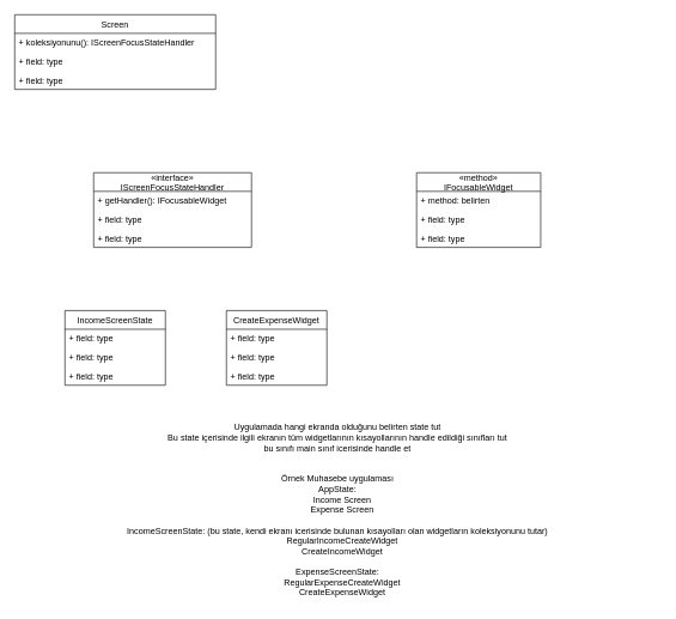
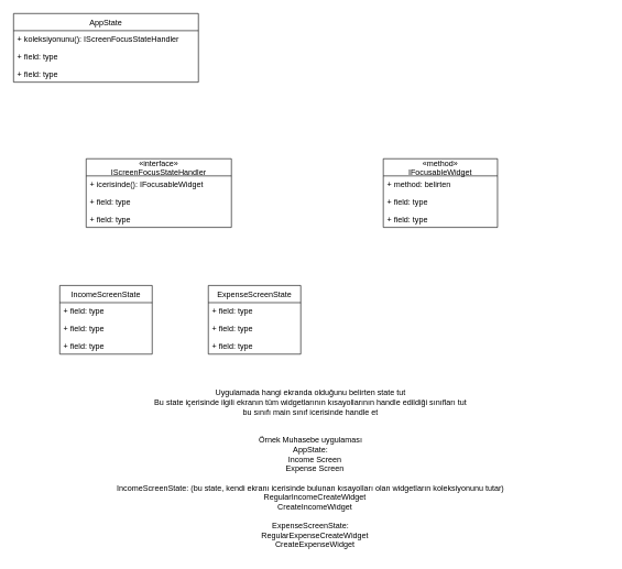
- <mxCell id="10" value="Screen" style="swimlane;fontStyle=0;childLayout=stackLayout;horizontal=1;startSize=26;fillColor=none;horizontalStack=0;resizeParent=1;resizeParentMax=0;resizeLast=0;collapsible=1;marginBottom=0;" parent="1" vertex="1"><mxGeometry x="20" y="20" width="280" height="104" as="geometry" /></mxCell>
+ <mxCell id="10" value="AppState" style="swimlane;fontStyle=0;childLayout=stackLayout;horizontal=1;startSize=26;fillColor=none;horizontalStack=0;resizeParent=1;resizeParentMax=0;resizeLast=0;collapsible=1;marginBottom=0;" parent="1" vertex="1"><mxGeometry x="20" y="20" width="280" height="104" as="geometry" /></mxCell>
- <mxCell id="15" value="+ getHandler(): IFocusableWidget" style="text;strokeColor=none;fillColor=none;align=left;verticalAlign=top;spacingLeft=4;spacingRight=4;overflow=hidden;rotatable=0;points=[[0,0.5],[1,0.5]];portConstraint=eastwest;" parent="14" vertex="1"><mxGeometry y="26" width="220" height="26" as="geometry" /></mxCell>
+ <mxCell id="15" value="+ icerisinde(): IFocusableWidget" style="text;strokeColor=none;fillColor=none;align=left;verticalAlign=top;spacingLeft=4;spacingRight=4;overflow=hidden;rotatable=0;points=[[0,0.5],[1,0.5]];portConstraint=eastwest;" parent="14" vertex="1"><mxGeometry y="26" width="220" height="26" as="geometry" /></mxCell>
- <mxCell id="6" value="CreateExpenseWidget" style="swimlane;fontStyle=0;childLayout=stackLayout;horizontal=1;startSize=26;fillColor=none;horizontalStack=0;resizeParent=1;resizeParentMax=0;resizeLast=0;collapsible=1;marginBottom=0;" parent="1" vertex="1"><mxGeometry x="315" y="432" width="140" height="104" as="geometry" /></mxCell>
+ <mxCell id="6" value="ExpenseScreenState" style="swimlane;fontStyle=0;childLayout=stackLayout;horizontal=1;startSize=26;fillColor=none;horizontalStack=0;resizeParent=1;resizeParentMax=0;resizeLast=0;collapsible=1;marginBottom=0;" parent="1" vertex="1"><mxGeometry x="315" y="432" width="140" height="104" as="geometry" /></mxCell>
